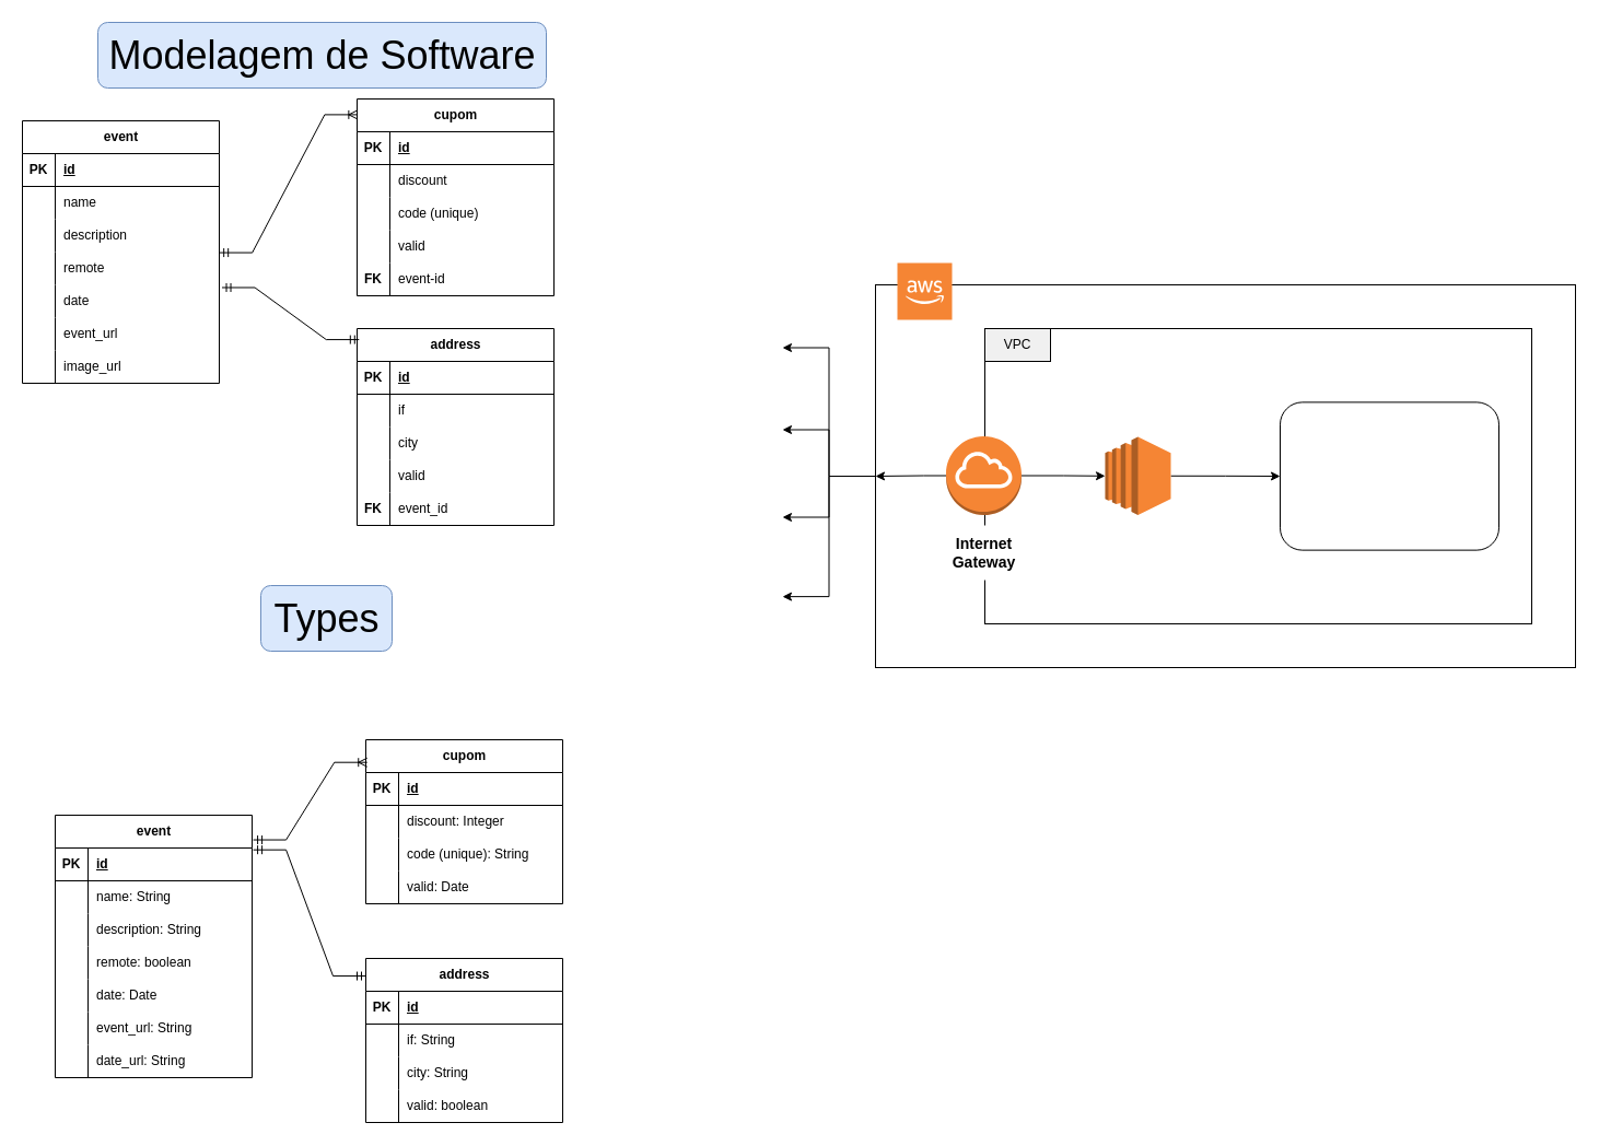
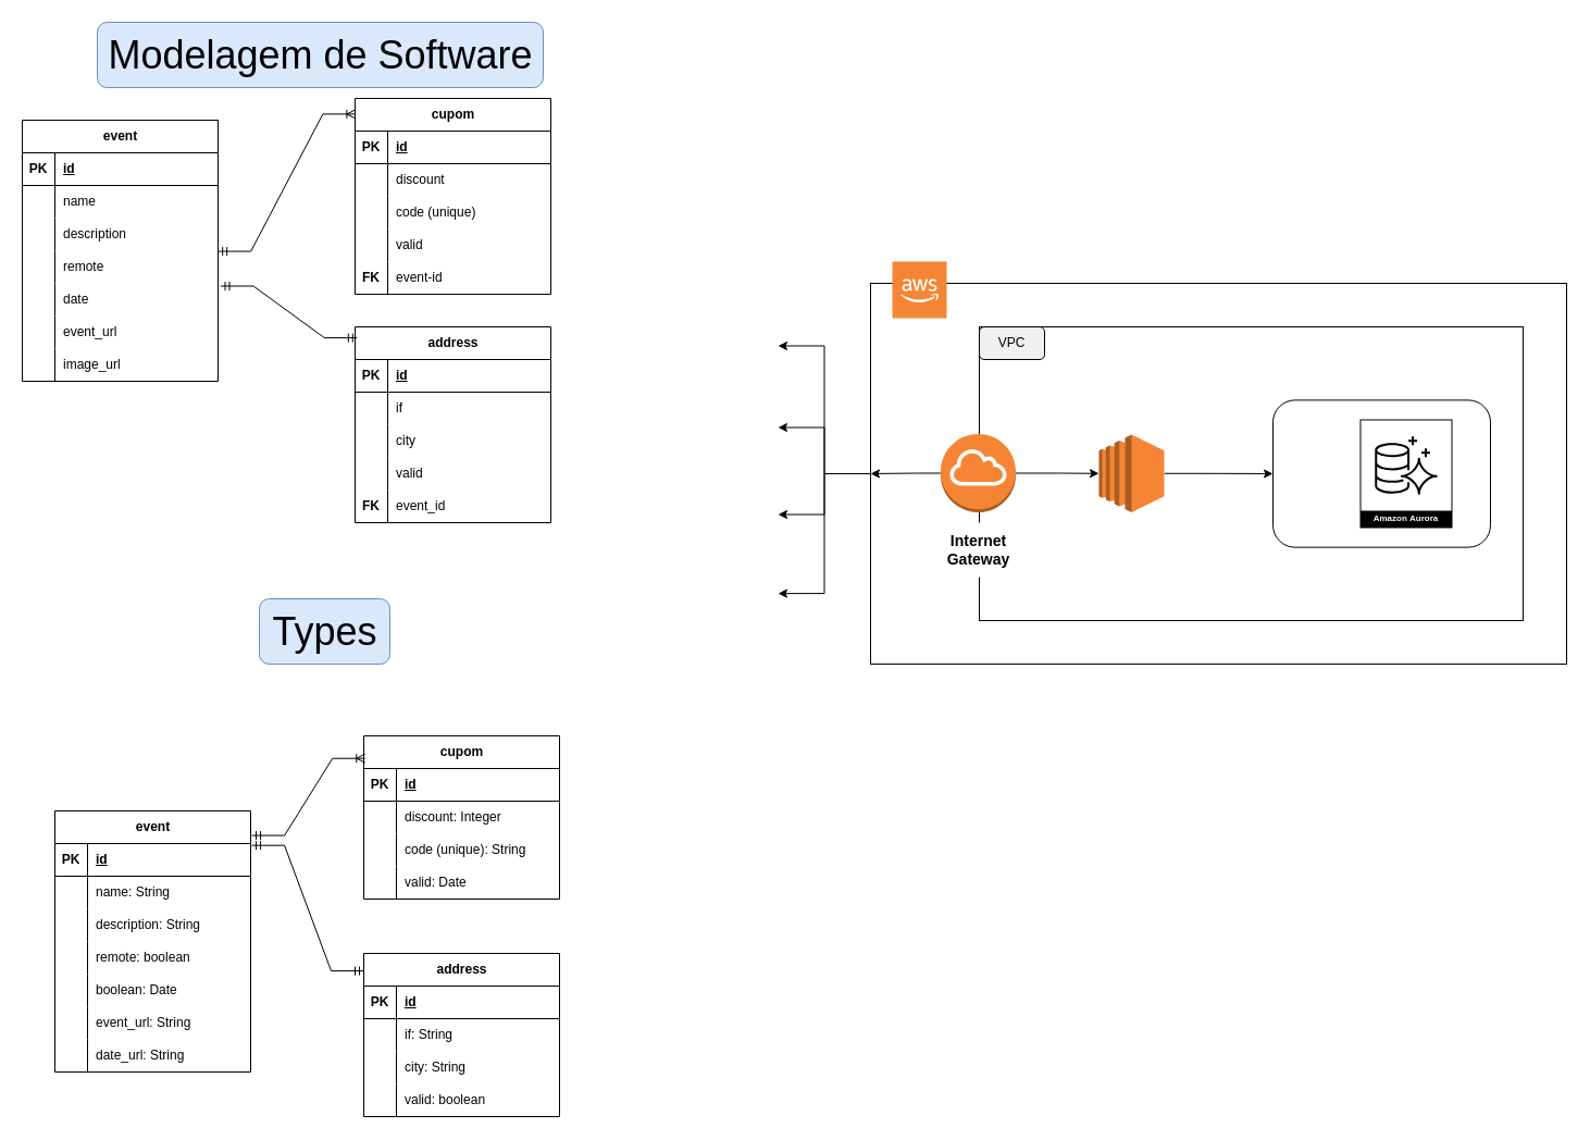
- <mxCell id="127" value="VPC" style="rounded=0;whiteSpace=wrap;html=1;fillColor=#F0F0F0;" vertex="1" parent="1"><mxGeometry x="900" y="300" width="60" height="30" as="geometry" /></mxCell>
+ <mxCell id="127" value="VPC" style="whiteSpace=wrap;html=1;fillColor=#F0F0F0;rounded=1;" vertex="1" parent="1"><mxGeometry x="900" y="300" width="60" height="30" as="geometry" /></mxCell>
+ <mxCell id="122" value="&lt;font color=&quot;#ffffff&quot;&gt;&lt;font style=&quot;font-size: 8px;&quot;&gt;Amazon&amp;nbsp;&lt;/font&gt;&lt;span style=&quot;font-size: 8px; background-color: initial;&quot;&gt;Aurora&lt;/span&gt;&lt;/font&gt;" style="sketch=0;outlineConnect=0;fontColor=#232F3E;gradientColor=none;strokeColor=#000000;fillColor=none;dashed=0;verticalLabelPosition=middle;verticalAlign=bottom;align=center;html=1;whiteSpace=wrap;fontSize=10;fontStyle=1;spacing=3;shape=mxgraph.aws4.productIcon;prIcon=mxgraph.aws4.aurora;" vertex="1" parent="1"><mxGeometry x="1250" y="385" width="85" height="100" as="geometry" /></mxCell>
- <mxCell id="105" value="&lt;font style=&quot;font-size: 36px;&quot;&gt;Types&lt;/font&gt;" style="text;html=1;align=center;verticalAlign=middle;resizable=0;points=[];autosize=1;glass=0;rounded=1;labelBackgroundColor=none;fillColor=#dae8fc;strokeColor=#6c8ebf;" vertex="1" parent="1"><mxGeometry x="238" y="535" width="120" height="60" as="geometry" /></mxCell>
+ <mxCell id="105" value="&lt;font style=&quot;font-size: 36px;&quot;&gt;Types&lt;/font&gt;" style="text;html=1;align=center;verticalAlign=middle;resizable=0;points=[];autosize=1;glass=0;rounded=1;labelBackgroundColor=none;fillColor=#dae8fc;strokeColor=#6c8ebf;" vertex="1" parent="1"><mxGeometry x="238" y="550" width="120" height="60" as="geometry" /></mxCell>
- <mxCell id="72" value="date: Date" style="shape=partialRectangle;connectable=0;fillColor=none;top=0;left=0;bottom=0;right=0;align=left;spacingLeft=6;overflow=hidden;whiteSpace=wrap;html=1;labelBackgroundColor=none;" vertex="1" parent="70"><mxGeometry x="30" width="150" height="30" as="geometry"><mxRectangle width="150" height="30" as="alternateBounds" /></mxGeometry></mxCell>
+ <mxCell id="72" value="boolean: Date" style="shape=partialRectangle;connectable=0;fillColor=none;top=0;left=0;bottom=0;right=0;align=left;spacingLeft=6;overflow=hidden;whiteSpace=wrap;html=1;labelBackgroundColor=none;" vertex="1" parent="70"><mxGeometry x="30" width="150" height="30" as="geometry"><mxRectangle width="150" height="30" as="alternateBounds" /></mxGeometry></mxCell>
